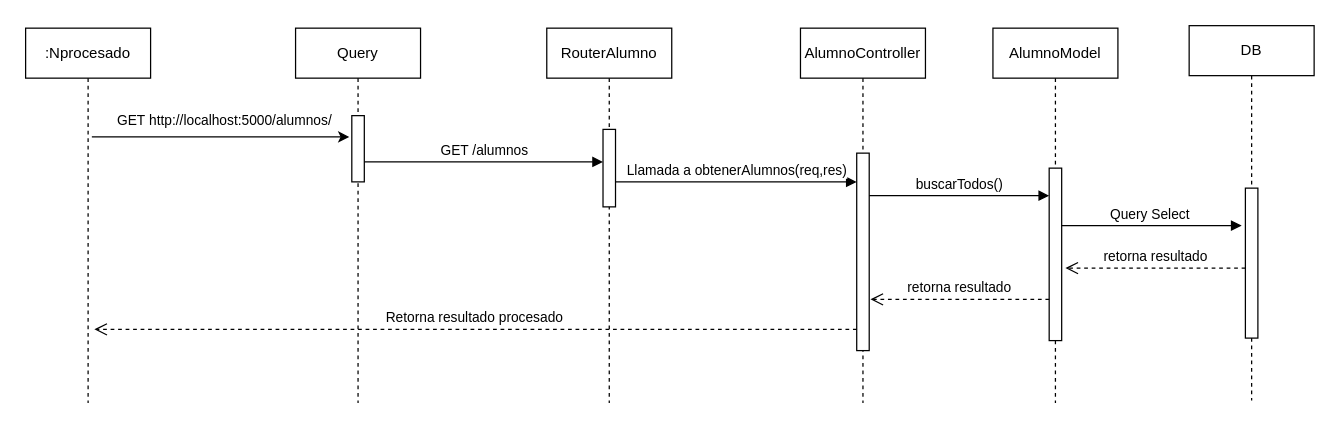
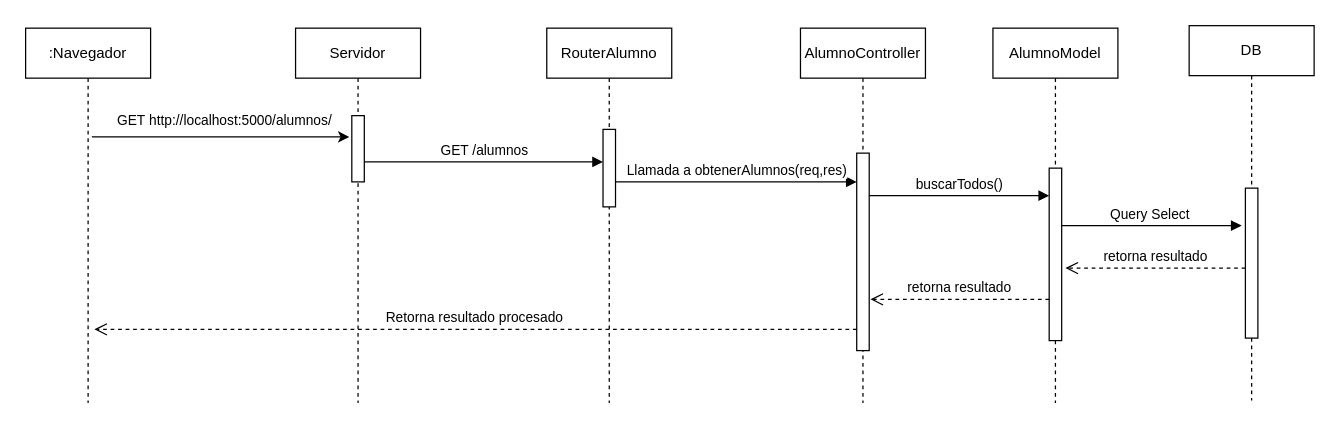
- <mxCell id="7" value=":N&lt;span style=&quot;background-color: initial;&quot;&gt;procesado&lt;/span&gt;" style="shape=umlLifeline;perimeter=lifelinePerimeter;whiteSpace=wrap;html=1;container=0;dropTarget=0;collapsible=0;recursiveResize=0;outlineConnect=0;portConstraint=eastwest;newEdgeStyle={&quot;edgeStyle&quot;:&quot;elbowEdgeStyle&quot;,&quot;elbow&quot;:&quot;vertical&quot;,&quot;curved&quot;:0,&quot;rounded&quot;:0};" parent="1" vertex="1"><mxGeometry x="20" y="22" width="100" height="300" as="geometry" /></mxCell>
+ <mxCell id="7" value=":N&lt;span style=&quot;background-color: initial;&quot;&gt;avegador&lt;/span&gt;" style="shape=umlLifeline;perimeter=lifelinePerimeter;whiteSpace=wrap;html=1;container=0;dropTarget=0;collapsible=0;recursiveResize=0;outlineConnect=0;portConstraint=eastwest;newEdgeStyle={&quot;edgeStyle&quot;:&quot;elbowEdgeStyle&quot;,&quot;elbow&quot;:&quot;vertical&quot;,&quot;curved&quot;:0,&quot;rounded&quot;:0};" parent="1" vertex="1"><mxGeometry x="20" y="22" width="100" height="300" as="geometry" /></mxCell>
- <mxCell id="2" value="Query" style="shape=umlLifeline;perimeter=lifelinePerimeter;whiteSpace=wrap;html=1;container=0;dropTarget=0;collapsible=0;recursiveResize=0;outlineConnect=0;portConstraint=eastwest;newEdgeStyle={&quot;edgeStyle&quot;:&quot;elbowEdgeStyle&quot;,&quot;elbow&quot;:&quot;vertical&quot;,&quot;curved&quot;:0,&quot;rounded&quot;:0};" parent="1" vertex="1"><mxGeometry x="236" y="22" width="100" height="300" as="geometry" /></mxCell>
+ <mxCell id="2" value="Servidor" style="shape=umlLifeline;perimeter=lifelinePerimeter;whiteSpace=wrap;html=1;container=0;dropTarget=0;collapsible=0;recursiveResize=0;outlineConnect=0;portConstraint=eastwest;newEdgeStyle={&quot;edgeStyle&quot;:&quot;elbowEdgeStyle&quot;,&quot;elbow&quot;:&quot;vertical&quot;,&quot;curved&quot;:0,&quot;rounded&quot;:0};" parent="1" vertex="1"><mxGeometry x="236" y="22" width="100" height="300" as="geometry" /></mxCell>
